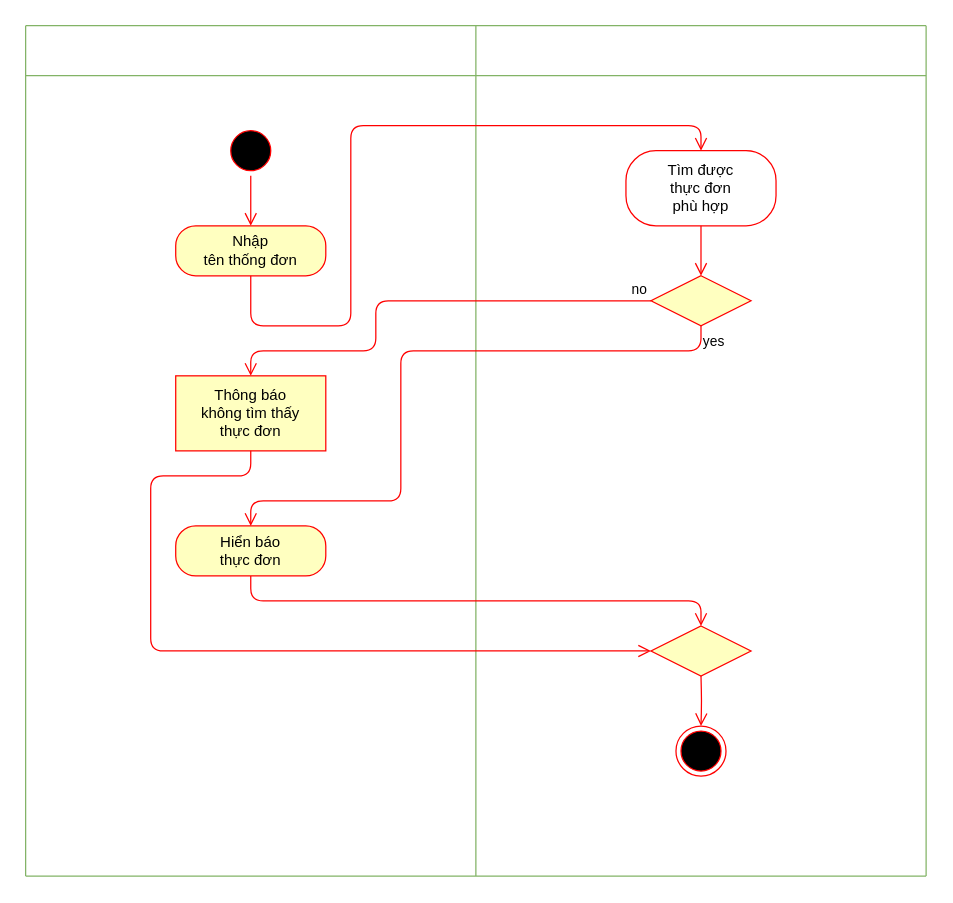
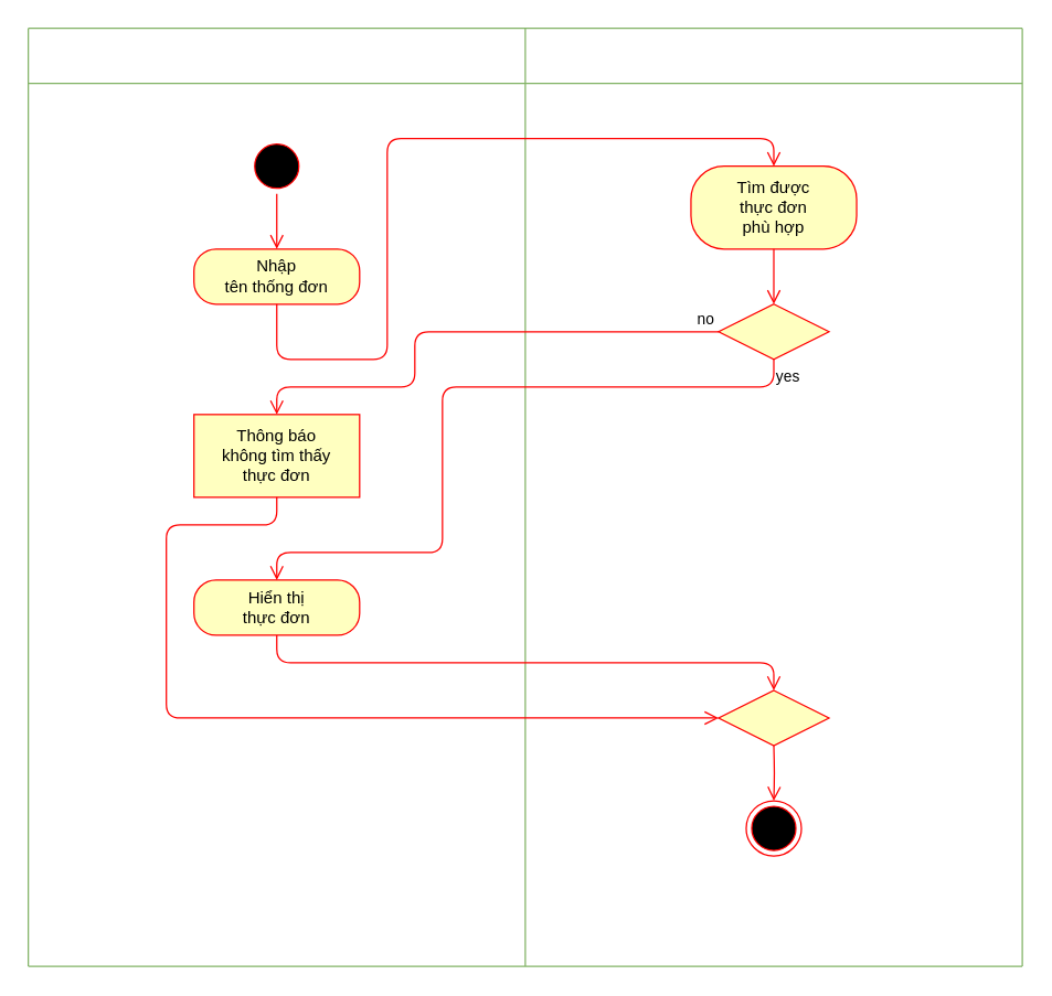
- <mxCell id="15" value="Tìm được&lt;br&gt;thực đơn&lt;br&gt;phù hợp" style="rounded=1;whiteSpace=wrap;html=1;arcSize=40;fontColor=#000000;fillColor=#ffffff;strokeColor=#ff0000;" parent="1" vertex="1"><mxGeometry x="500" y="120" width="120" height="60" as="geometry" /></mxCell>
+ <mxCell id="15" value="Tìm được&lt;br&gt;thực đơn&lt;br&gt;phù hợp" style="rounded=1;whiteSpace=wrap;html=1;arcSize=40;fontColor=#000000;fillColor=#ffffc0;strokeColor=#ff0000;" parent="1" vertex="1"><mxGeometry x="500" y="120" width="120" height="60" as="geometry" /></mxCell>
- <mxCell id="22" value="Hiển báo&lt;br&gt;thực đơn" style="rounded=1;whiteSpace=wrap;html=1;arcSize=40;fontColor=#000000;fillColor=#ffffc0;strokeColor=#ff0000;" vertex="1" parent="1"><mxGeometry x="140" y="420" width="120" height="40" as="geometry" /></mxCell>
+ <mxCell id="22" value="Hiển thị&lt;br&gt;thực đơn" style="rounded=1;whiteSpace=wrap;html=1;arcSize=40;fontColor=#000000;fillColor=#ffffc0;strokeColor=#ff0000;" vertex="1" parent="1"><mxGeometry x="140" y="420" width="120" height="40" as="geometry" /></mxCell>
